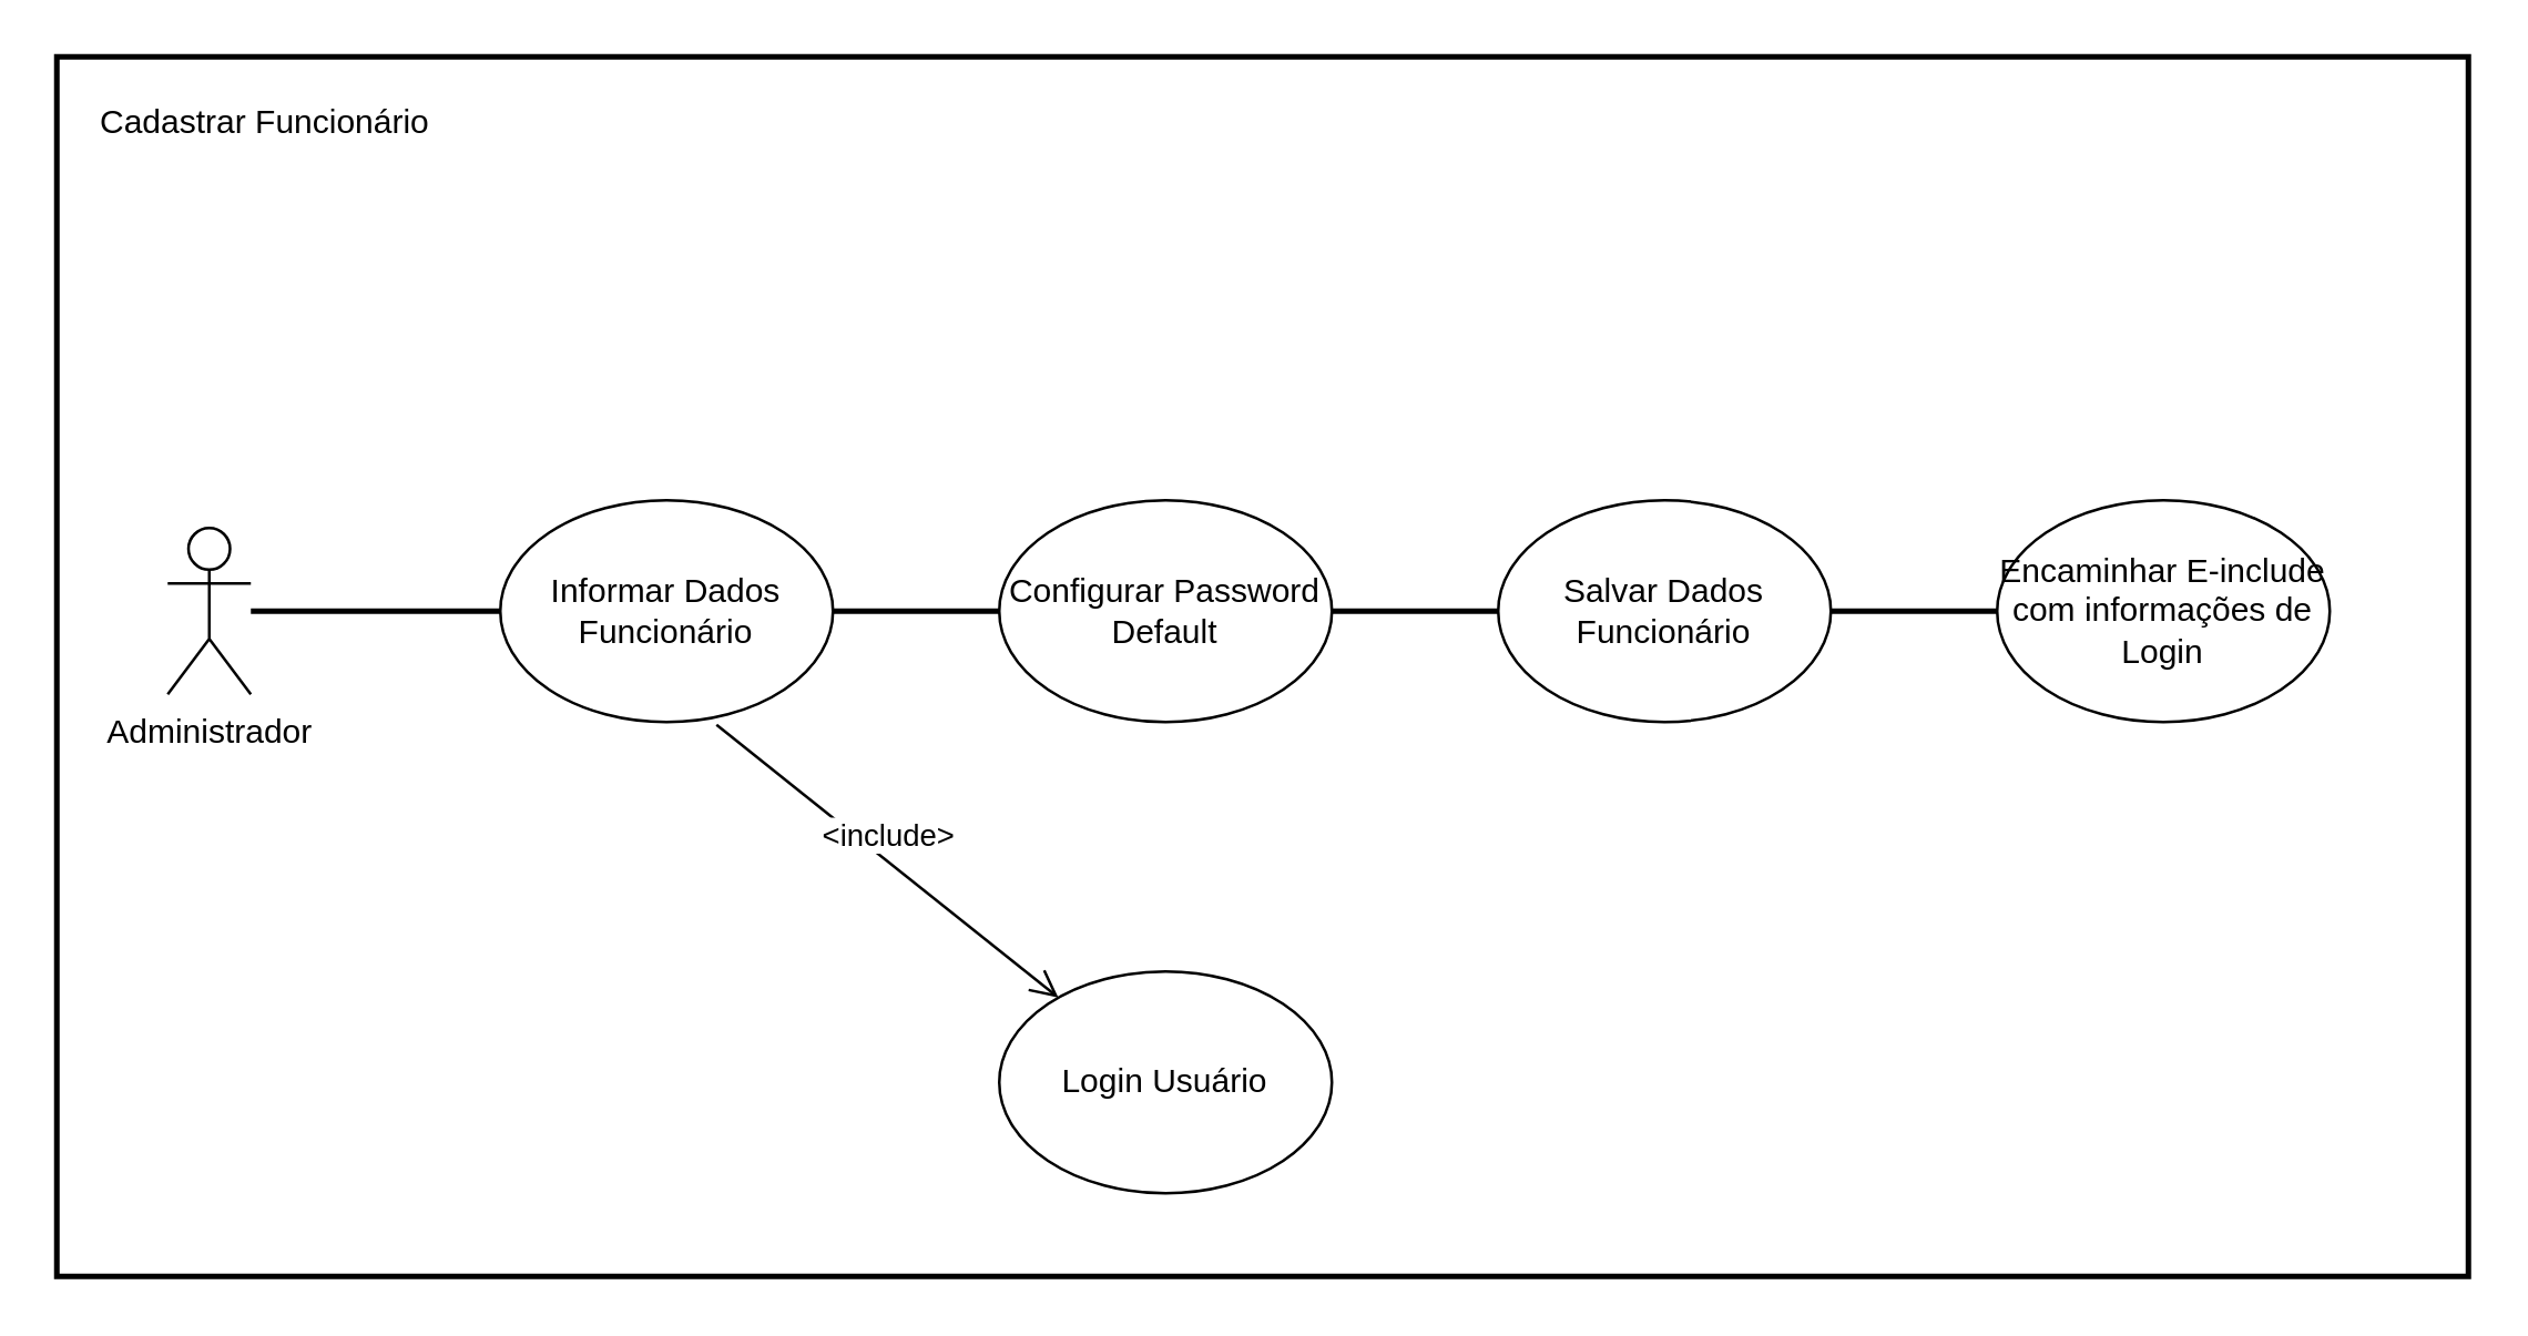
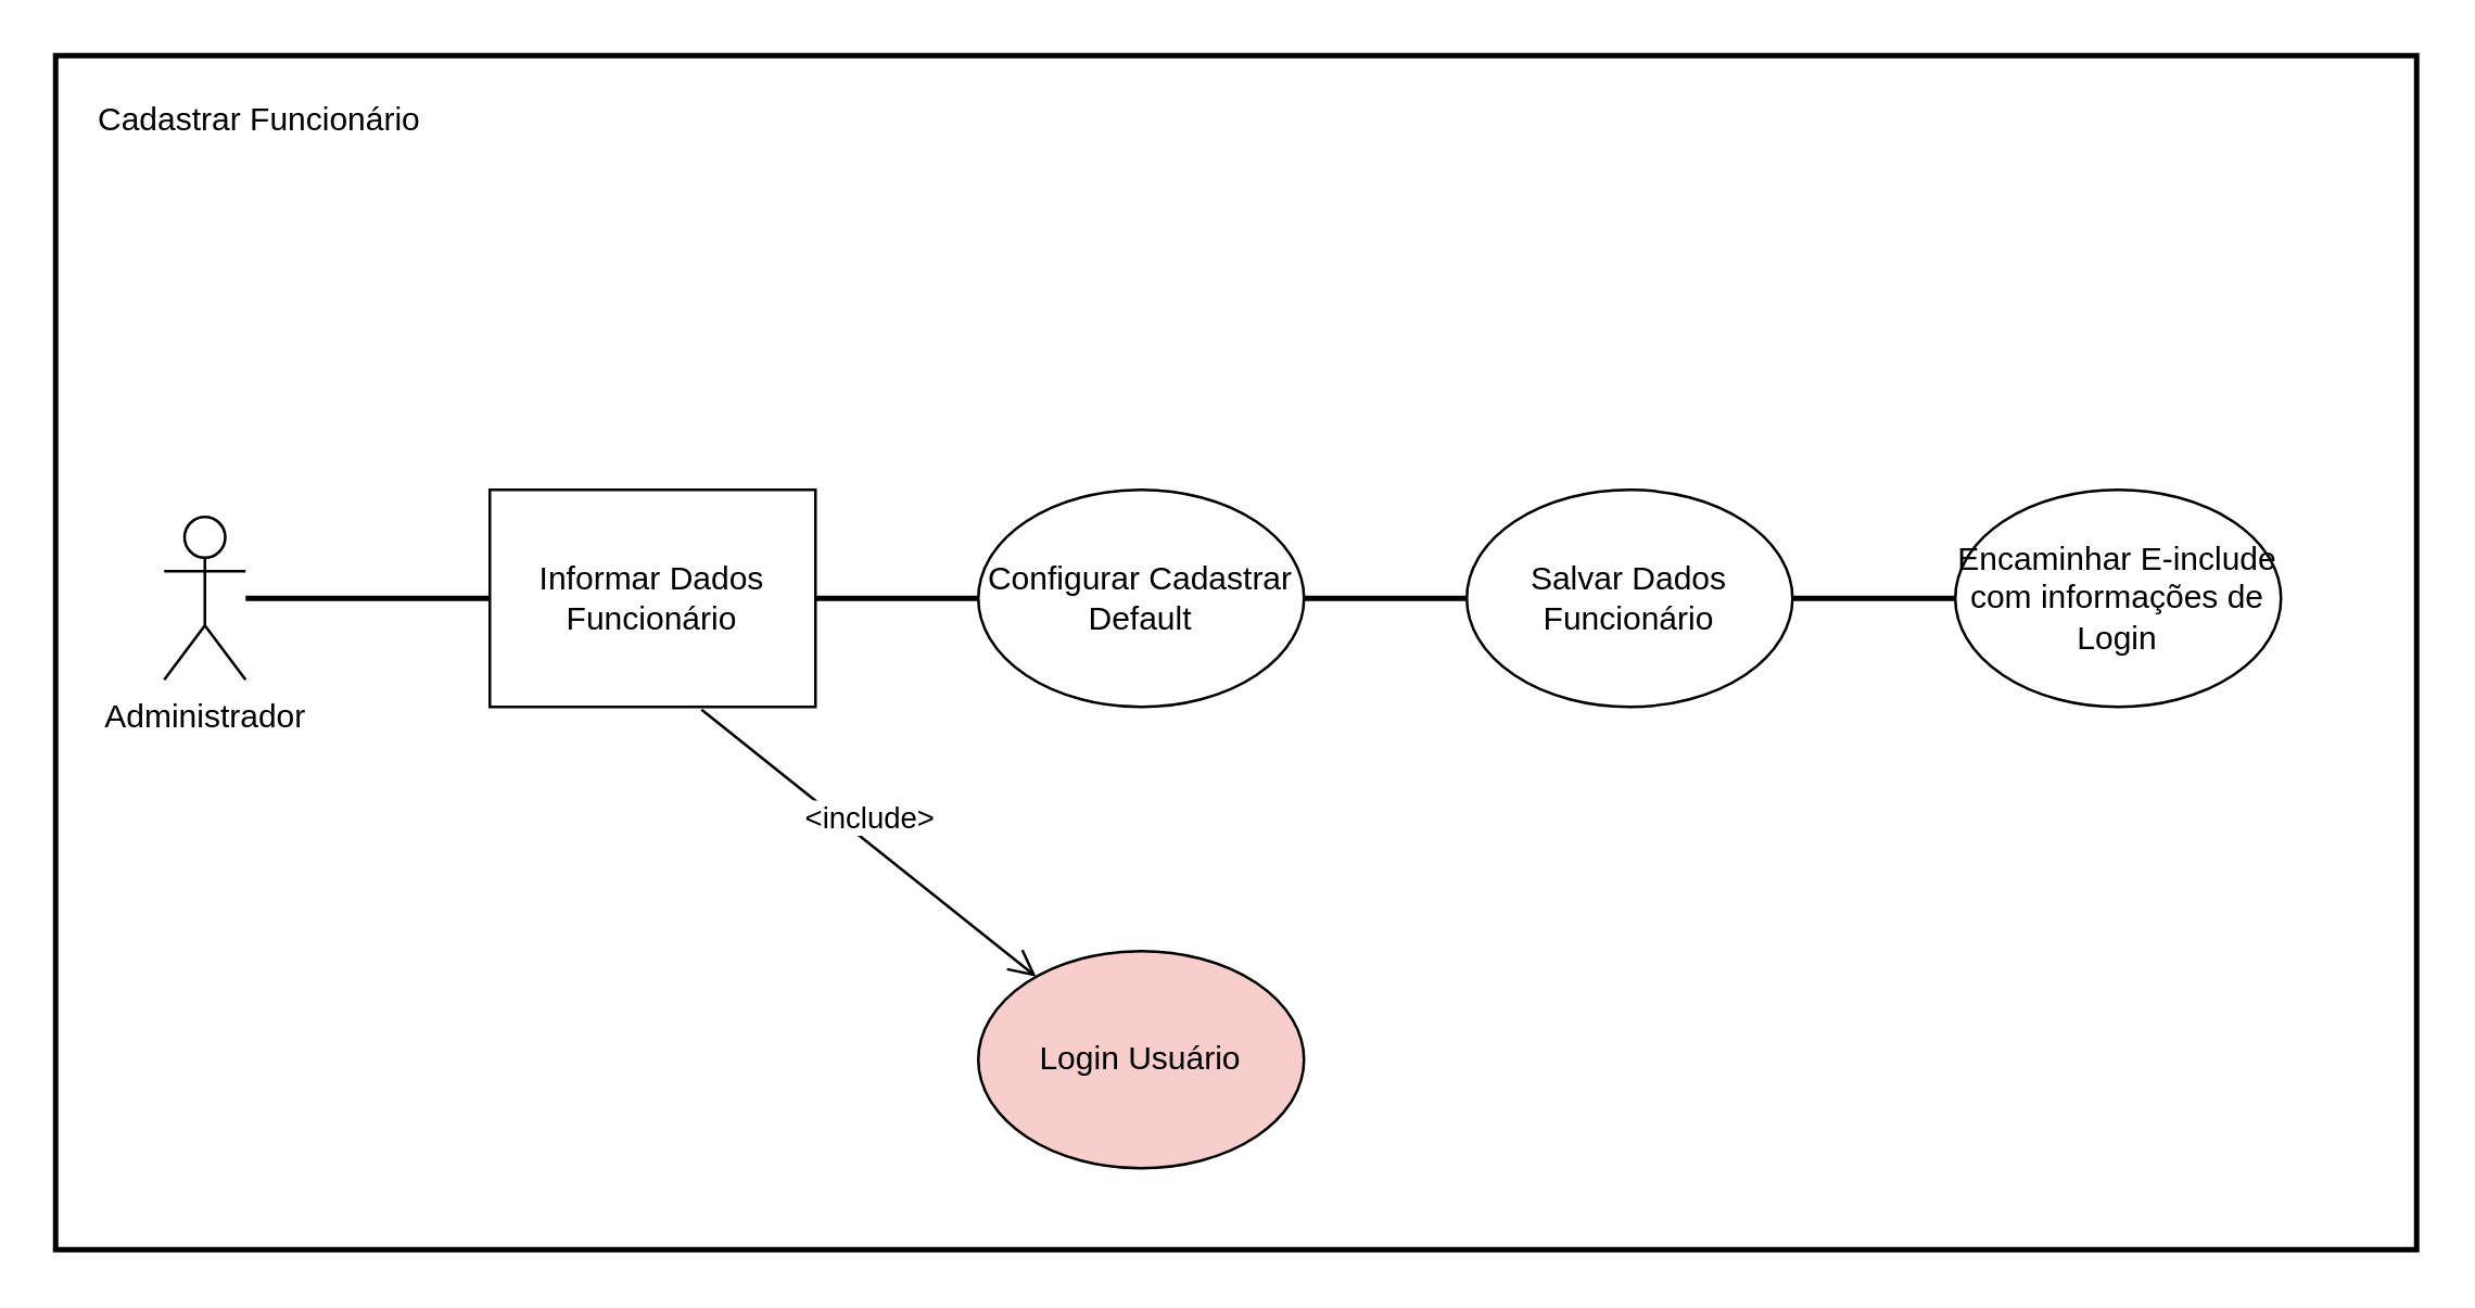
- <mxCell id="4" value="Informar Dados Funcionário" style="ellipse;whiteSpace=wrap;html=1;" vertex="1" parent="1"><mxGeometry x="180" y="180" width="120" height="80" as="geometry" /></mxCell>
+ <mxCell id="4" value="Informar Dados Funcionário" style="whiteSpace=wrap;html=1;rounded=0;" vertex="1" parent="1"><mxGeometry x="180" y="180" width="120" height="80" as="geometry" /></mxCell>
- <mxCell id="7" value="Configurar Password Default" style="ellipse;whiteSpace=wrap;html=1;" vertex="1" parent="1"><mxGeometry x="360" y="180" width="120" height="80" as="geometry" /></mxCell>
+ <mxCell id="7" value="Configurar Cadastrar Default" style="ellipse;whiteSpace=wrap;html=1;" vertex="1" parent="1"><mxGeometry x="360" y="180" width="120" height="80" as="geometry" /></mxCell>
- <mxCell id="13" value="Login Usuário" style="ellipse;whiteSpace=wrap;html=1;" vertex="1" parent="1"><mxGeometry x="360" y="350" width="120" height="80" as="geometry" /></mxCell>
+ <mxCell id="13" value="Login Usuário" style="ellipse;whiteSpace=wrap;html=1;fillColor=#f8cecc;" vertex="1" parent="1"><mxGeometry x="360" y="350" width="120" height="80" as="geometry" /></mxCell>
